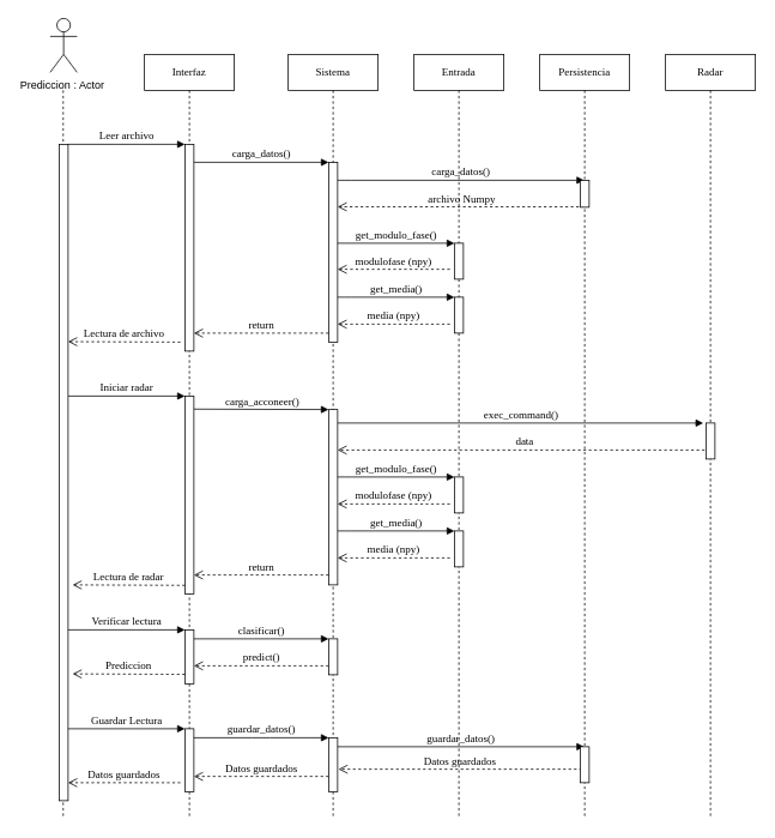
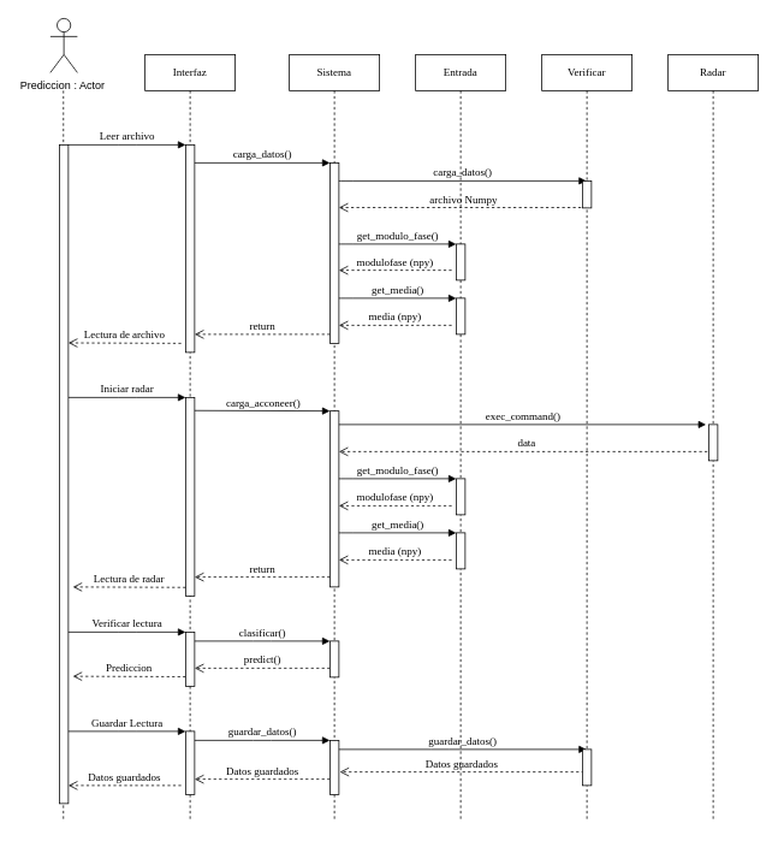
- <mxCell id="30" value="Persistencia" style="shape=umlLifeline;perimeter=lifelinePerimeter;whiteSpace=wrap;html=1;container=1;collapsible=0;recursiveResize=0;outlineConnect=0;rounded=0;shadow=0;comic=0;labelBackgroundColor=none;strokeWidth=1;fontFamily=Verdana;fontSize=12;align=center;" parent="1" vertex="1"><mxGeometry x="600" y="60" width="100" height="850" as="geometry" /></mxCell>
+ <mxCell id="30" value="Verificar" style="shape=umlLifeline;perimeter=lifelinePerimeter;whiteSpace=wrap;html=1;container=1;collapsible=0;recursiveResize=0;outlineConnect=0;rounded=0;shadow=0;comic=0;labelBackgroundColor=none;strokeWidth=1;fontFamily=Verdana;fontSize=12;align=center;" parent="1" vertex="1"><mxGeometry x="600" y="60" width="100" height="850" as="geometry" /></mxCell>
